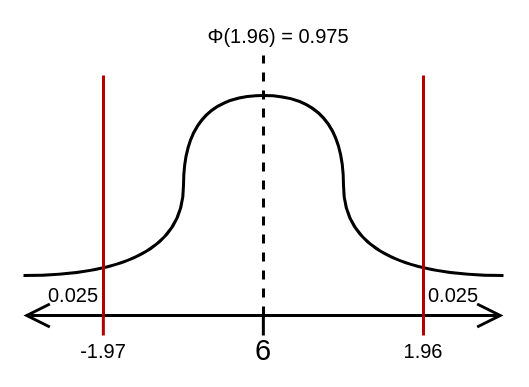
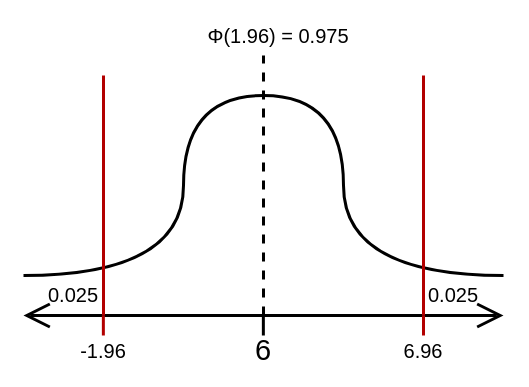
- <mxCell id="10" value="-1.97" style="text;html=1;strokeColor=none;fillColor=none;align=center;verticalAlign=middle;whiteSpace=wrap;rounded=0;fontSize=20;labelBackgroundColor=none;" vertex="1" parent="1"><mxGeometry x="70" y="335" width="60" height="30" as="geometry" /></mxCell>
+ <mxCell id="10" value="-1.96" style="text;html=1;strokeColor=none;fillColor=none;align=center;verticalAlign=middle;whiteSpace=wrap;rounded=0;fontSize=20;labelBackgroundColor=none;" vertex="1" parent="1"><mxGeometry x="70" y="335" width="60" height="30" as="geometry" /></mxCell>
- <mxCell id="11" value="1.96" style="text;html=1;strokeColor=none;fillColor=none;align=center;verticalAlign=middle;whiteSpace=wrap;rounded=0;fontSize=20;labelBackgroundColor=none;" vertex="1" parent="1"><mxGeometry x="390" y="335" width="60" height="30" as="geometry" /></mxCell>
+ <mxCell id="11" value="6.96" style="text;html=1;strokeColor=none;fillColor=none;align=center;verticalAlign=middle;whiteSpace=wrap;rounded=0;fontSize=20;labelBackgroundColor=none;" vertex="1" parent="1"><mxGeometry x="390" y="335" width="60" height="30" as="geometry" /></mxCell>
